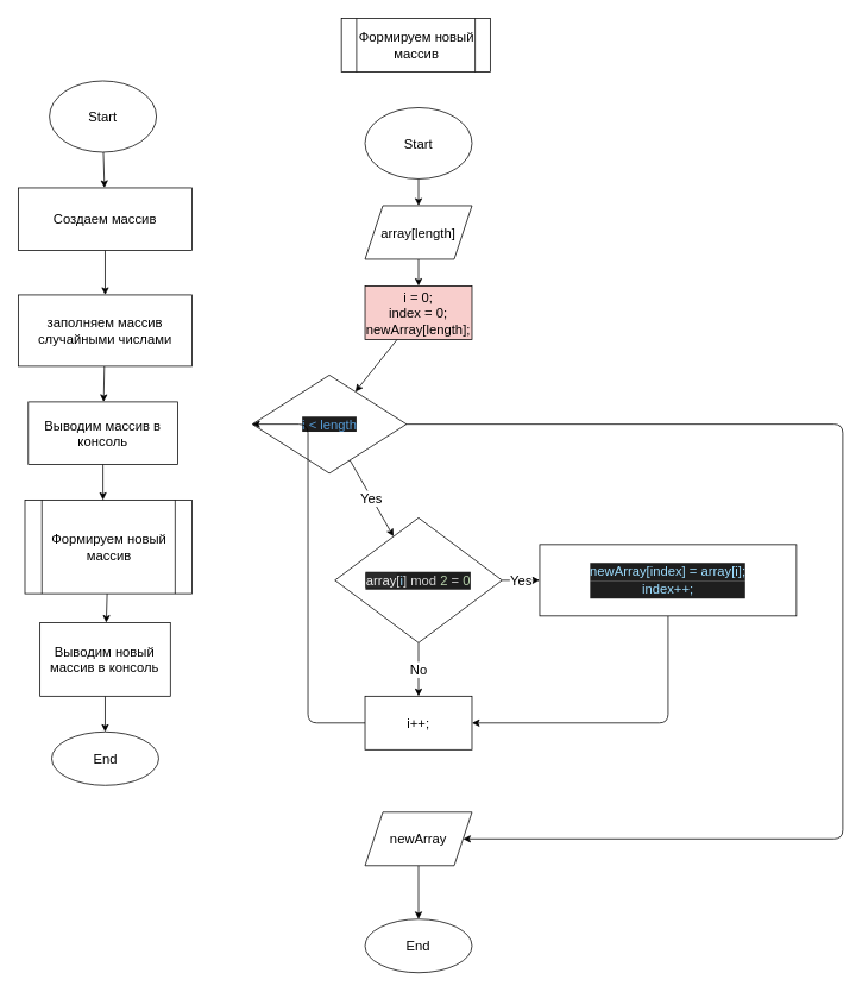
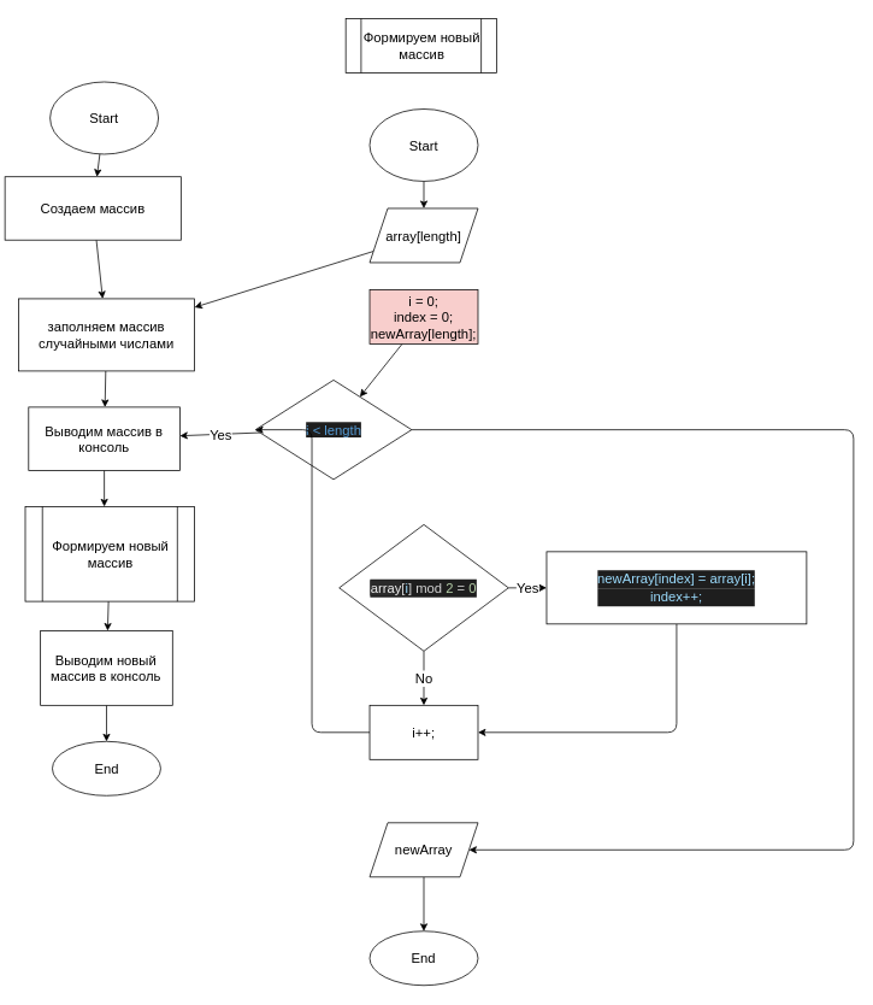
- <mxCell id="24" value="Создаем массив" style="rounded=0;whiteSpace=wrap;html=1;fontFamily=Helvetica;fontSize=15;" vertex="1" parent="1"><mxGeometry x="20" y="210" width="195" height="70" as="geometry" /></mxCell>
+ <mxCell id="24" value="Создаем массив" style="rounded=0;whiteSpace=wrap;html=1;fontFamily=Helvetica;fontSize=15;" vertex="1" parent="1"><mxGeometry x="5" y="195" width="195" height="70" as="geometry" /></mxCell>
- <mxCell id="5" style="edgeStyle=none;html=1;entryX=0.5;entryY=0;entryDx=0;entryDy=0;fontFamily=Helvetica;fontSize=15;" edge="1" parent="1" source="6" target="12"><mxGeometry relative="1" as="geometry" /></mxCell>
+ <mxCell id="5" style="edgeStyle=none;html=1;fontFamily=Helvetica;fontSize=15;" edge="1" parent="1" source="6" target="26"><mxGeometry relative="1" as="geometry" /></mxCell>
- <mxCell id="13" value="Yes" style="edgeStyle=none;html=1;fontFamily=Helvetica;fontSize=15;" edge="1" parent="1" source="15" target="4"><mxGeometry relative="1" as="geometry" /></mxCell>
+ <mxCell id="13" value="Yes" style="edgeStyle=none;html=1;fontFamily=Helvetica;fontSize=15;" edge="1" parent="1" source="15" target="32"><mxGeometry relative="1" as="geometry" /></mxCell>
